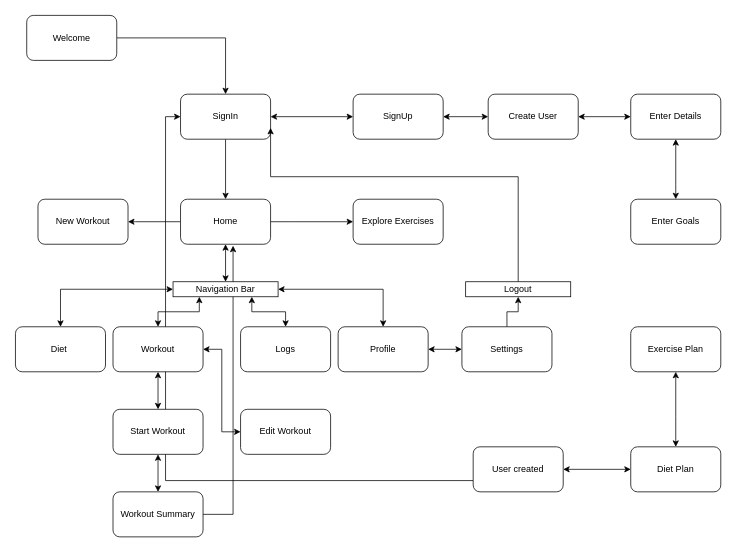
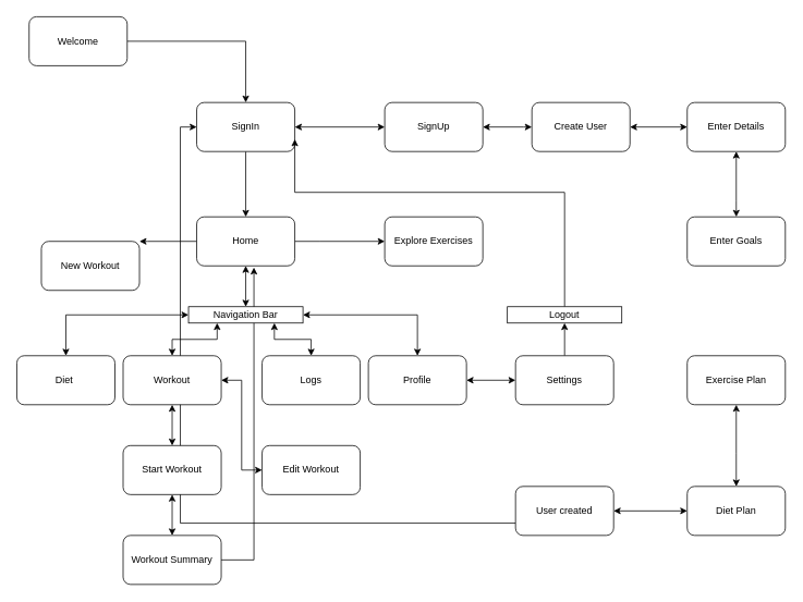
- <mxCell id="25" value="New Workout" style="rounded=1;whiteSpace=wrap;html=1;" vertex="1" parent="1"><mxGeometry x="50" y="265" width="120" height="60" as="geometry" /></mxCell>
+ <mxCell id="25" value="New Workout" style="rounded=1;whiteSpace=wrap;html=1;" vertex="1" parent="1"><mxGeometry x="50" y="295" width="120" height="60" as="geometry" /></mxCell>
- <mxCell id="27" value="Settings" style="rounded=1;whiteSpace=wrap;html=1;" vertex="1" parent="1"><mxGeometry x="615" y="435" width="120" height="60" as="geometry" /></mxCell>
+ <mxCell id="27" value="Settings" style="rounded=1;whiteSpace=wrap;html=1;" vertex="1" parent="1"><mxGeometry x="630" y="435" width="120" height="60" as="geometry" /></mxCell>
